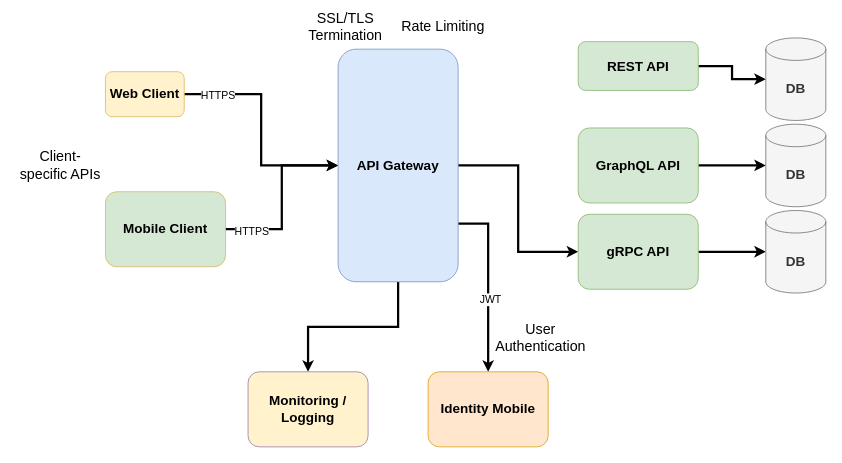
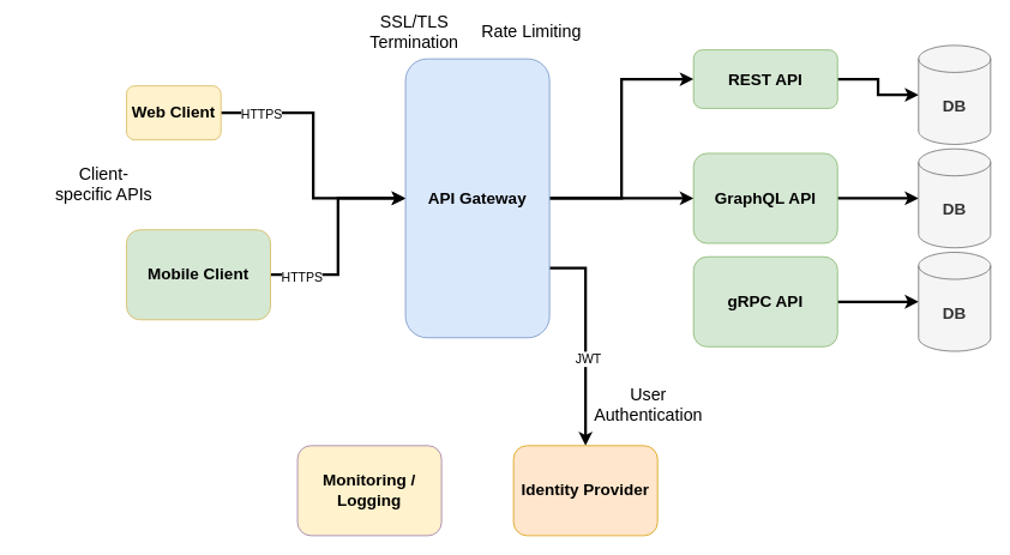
- <mxCell id="26" value="&lt;font style=&quot;font-size: 19px;&quot;&gt;Client-specific APIs&lt;/font&gt;" style="text;html=1;strokeColor=none;fillColor=none;align=center;verticalAlign=middle;whiteSpace=wrap;rounded=0;" vertex="1" parent="1"><mxGeometry x="20" y="205" width="120" height="30" as="geometry" /></mxCell>
+ <mxCell id="26" value="&lt;font style=&quot;font-size: 19px;&quot;&gt;Client-specific APIs&lt;/font&gt;" style="text;html=1;strokeColor=none;fillColor=none;align=center;verticalAlign=middle;whiteSpace=wrap;rounded=0;" vertex="1" parent="1"><mxGeometry x="55" y="190" width="120" height="30" as="geometry" /></mxCell>
- <mxCell id="8" style="edgeStyle=orthogonalEdgeStyle;rounded=0;orthogonalLoop=1;jettySize=auto;html=1;strokeWidth=3;" edge="1" parent="1" source="12" target="18"><mxGeometry relative="1" as="geometry" /></mxCell>
+ <mxCell id="8" style="edgeStyle=orthogonalEdgeStyle;rounded=0;orthogonalLoop=1;jettySize=auto;html=1;entryX=0;entryY=0.5;entryDx=0;entryDy=0;strokeWidth=3;" edge="1" parent="1" source="12" target="14"><mxGeometry relative="1" as="geometry" /></mxCell>
- <mxCell id="9" style="edgeStyle=orthogonalEdgeStyle;rounded=0;orthogonalLoop=1;jettySize=auto;html=1;strokeWidth=3;" edge="1" parent="1" source="12" target="23"><mxGeometry relative="1" as="geometry" /></mxCell>
+ <mxCell id="9" style="edgeStyle=orthogonalEdgeStyle;rounded=0;orthogonalLoop=1;jettySize=auto;html=1;entryX=0;entryY=0.5;entryDx=0;entryDy=0;strokeWidth=3;" edge="1" parent="1" source="12" target="16"><mxGeometry relative="1" as="geometry" /></mxCell>
- <mxCell id="22" value="&lt;font style=&quot;font-size: 18px;&quot;&gt;&lt;b&gt;Identity Mobile&lt;/b&gt;&lt;/font&gt;" style="rounded=1;whiteSpace=wrap;html=1;fillColor=#ffe6cc;strokeColor=#d79b00;" vertex="1" parent="1"><mxGeometry x="570" y="495" width="160" height="100" as="geometry" /></mxCell>
+ <mxCell id="22" value="&lt;font style=&quot;font-size: 18px;&quot;&gt;&lt;b&gt;Identity Provider&lt;/b&gt;&lt;/font&gt;" style="rounded=1;whiteSpace=wrap;html=1;fillColor=#ffe6cc;strokeColor=#d79b00;" vertex="1" parent="1"><mxGeometry x="570" y="495" width="160" height="100" as="geometry" /></mxCell>
